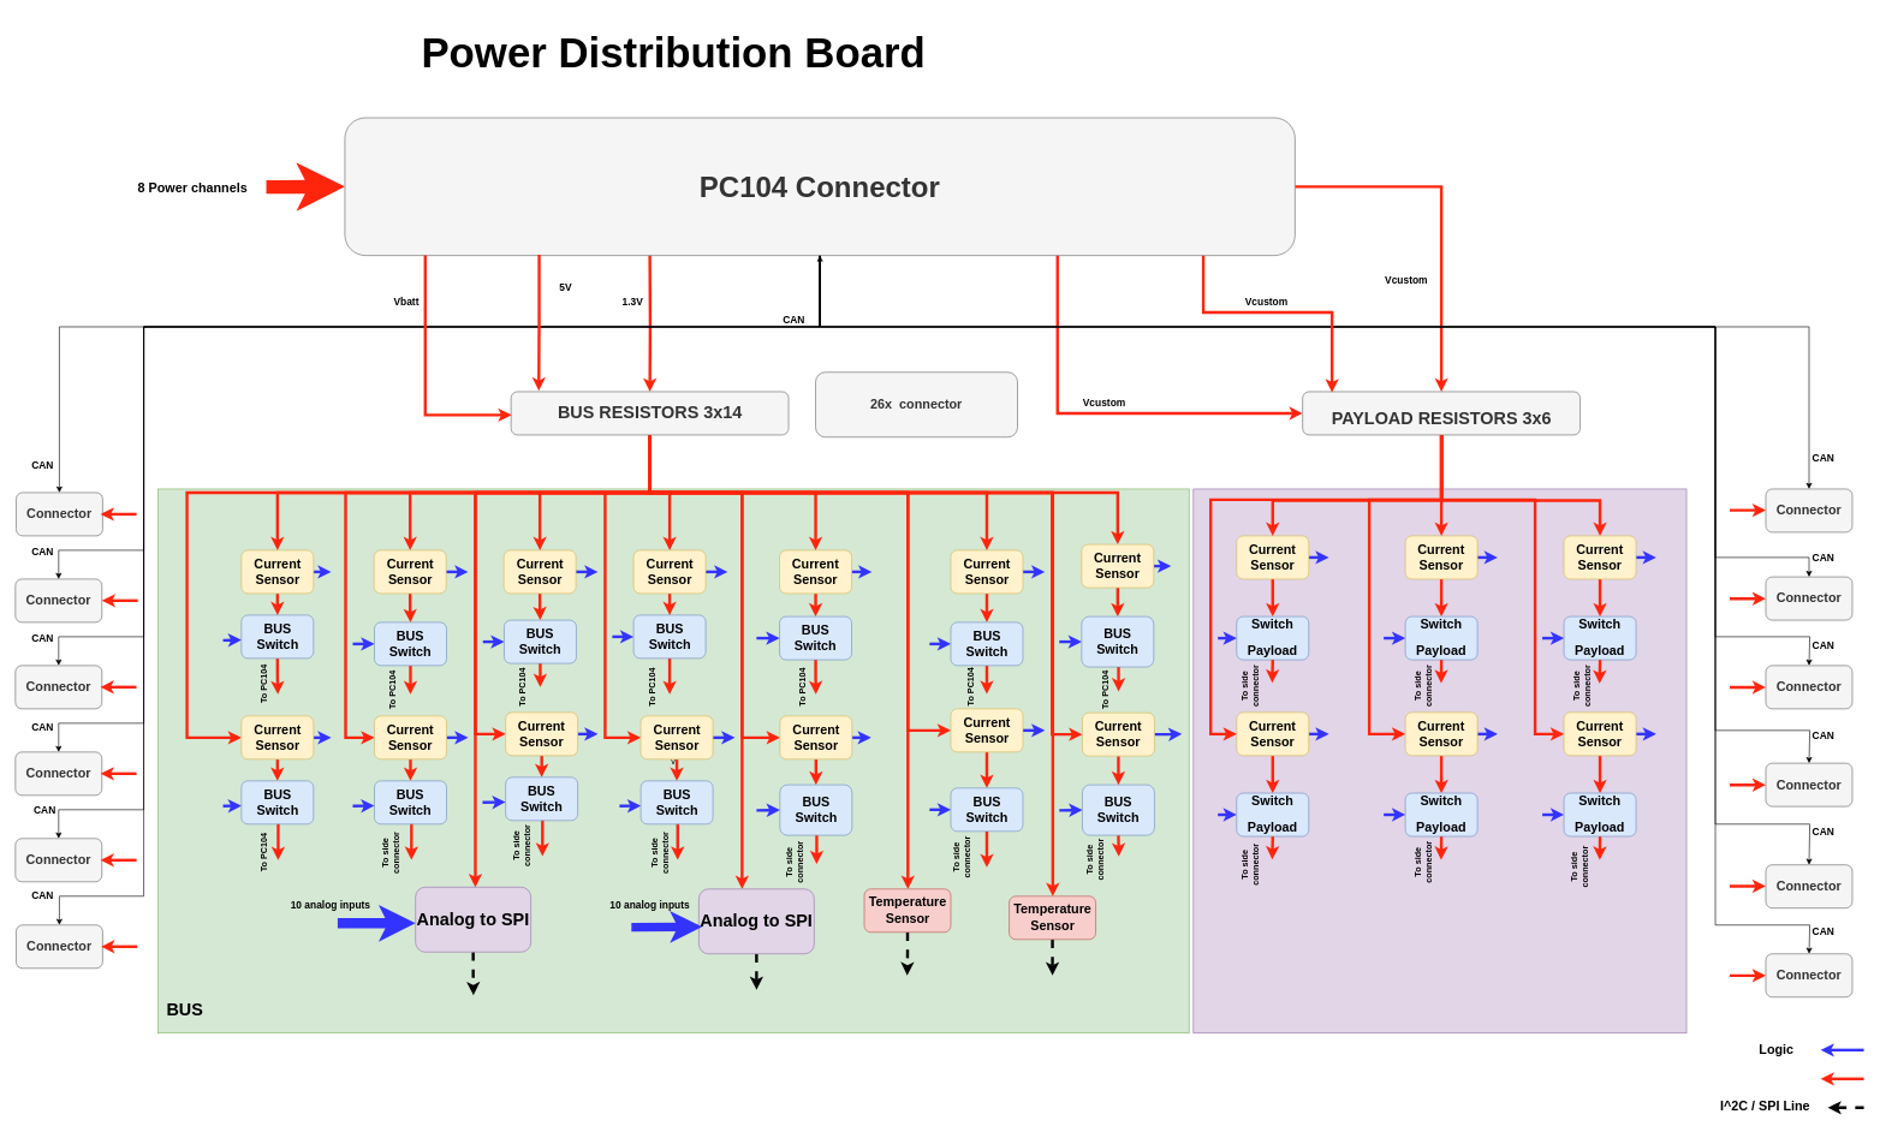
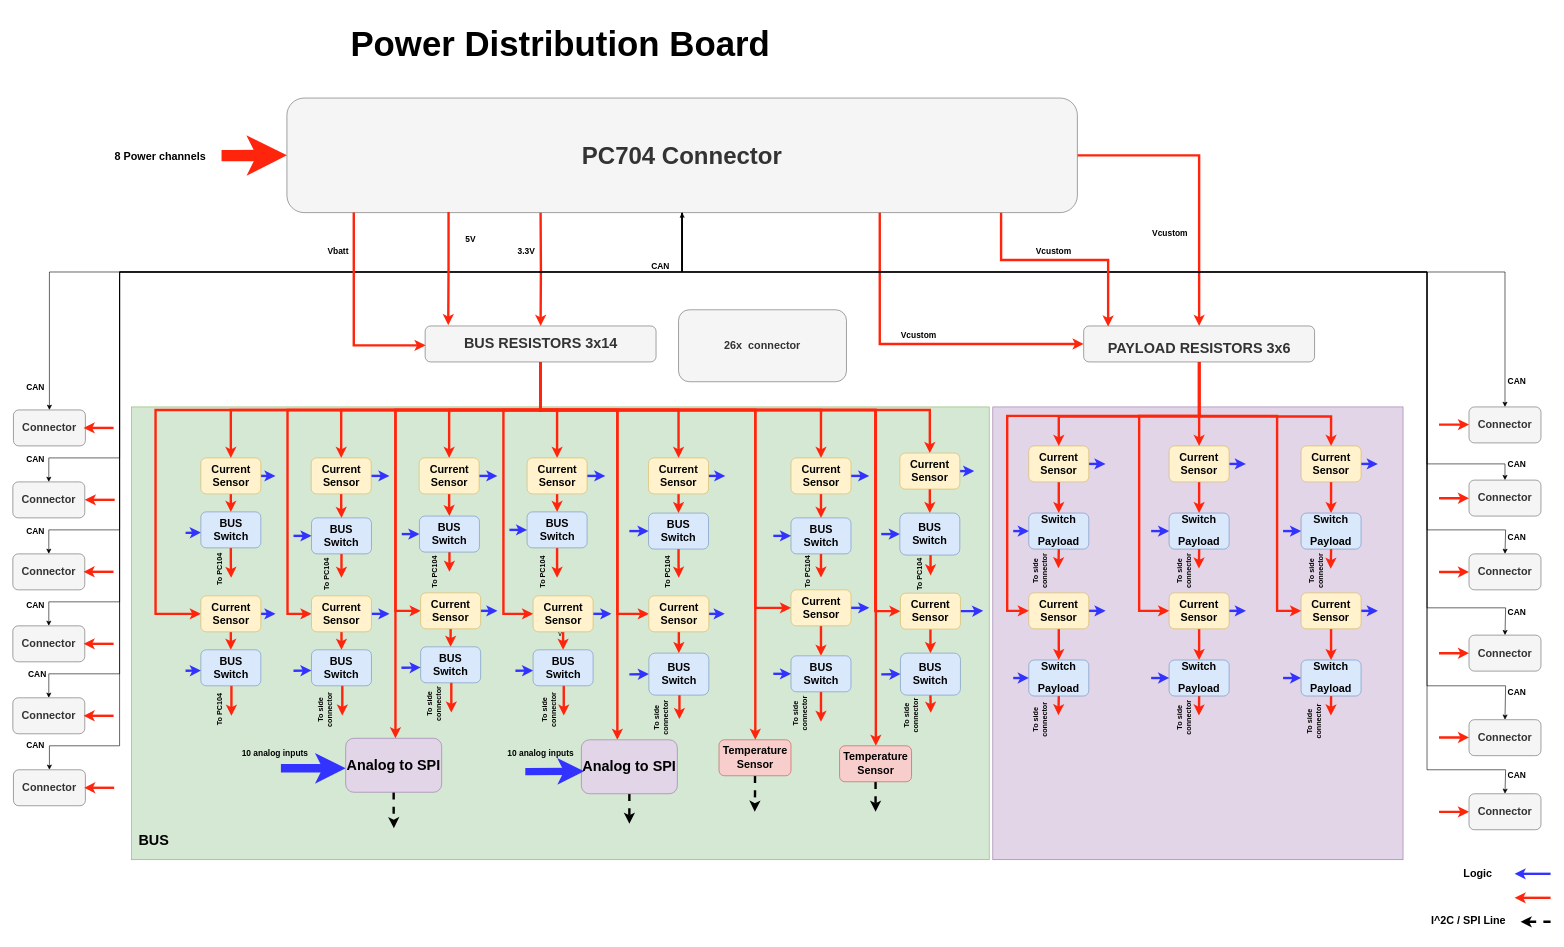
- <mxCell id="122" value="&lt;h1 style=&quot;font-size: 40px&quot;&gt;PC104 Connector&lt;/h1&gt;" style="rounded=1;whiteSpace=wrap;html=1;fillColor=#f5f5f5;strokeColor=#666666;fontColor=#333333;" parent="1" vertex="1"><mxGeometry x="477" y="130" width="1318" height="191" as="geometry" /></mxCell>
+ <mxCell id="122" value="&lt;h1 style=&quot;font-size: 40px&quot;&gt;PC704 Connector&lt;/h1&gt;" style="rounded=1;whiteSpace=wrap;html=1;fillColor=#f5f5f5;strokeColor=#666666;fontColor=#333333;" parent="1" vertex="1"><mxGeometry x="477" y="130" width="1318" height="191" as="geometry" /></mxCell>
- <mxCell id="123" value="&lt;h3&gt;1.3V&lt;/h3&gt;" style="text;html=1;resizable=0;points=[];autosize=1;align=left;verticalAlign=top;spacingTop=-4;" parent="1" vertex="1"><mxGeometry x="860" y="359.5" width="40" height="40" as="geometry" /></mxCell>
+ <mxCell id="123" value="&lt;h3&gt;3.3V&lt;/h3&gt;" style="text;html=1;resizable=0;points=[];autosize=1;align=left;verticalAlign=top;spacingTop=-4;" parent="1" vertex="1"><mxGeometry x="860" y="359.5" width="40" height="40" as="geometry" /></mxCell>
- <mxCell id="220" value="&lt;h2&gt;26x&amp;nbsp; connector&lt;/h2&gt;" style="rounded=1;whiteSpace=wrap;html=1;fillColor=#f5f5f5;strokeColor=#666666;fontColor=#333333;" parent="1" vertex="1"><mxGeometry x="1130" y="483" width="280" height="90" as="geometry" /></mxCell>
+ <mxCell id="220" value="&lt;h2&gt;26x&amp;nbsp; connector&lt;/h2&gt;" style="rounded=1;whiteSpace=wrap;html=1;fillColor=#f5f5f5;strokeColor=#666666;fontColor=#333333;" parent="1" vertex="1"><mxGeometry x="1130" y="483" width="280" height="120" as="geometry" /></mxCell>
